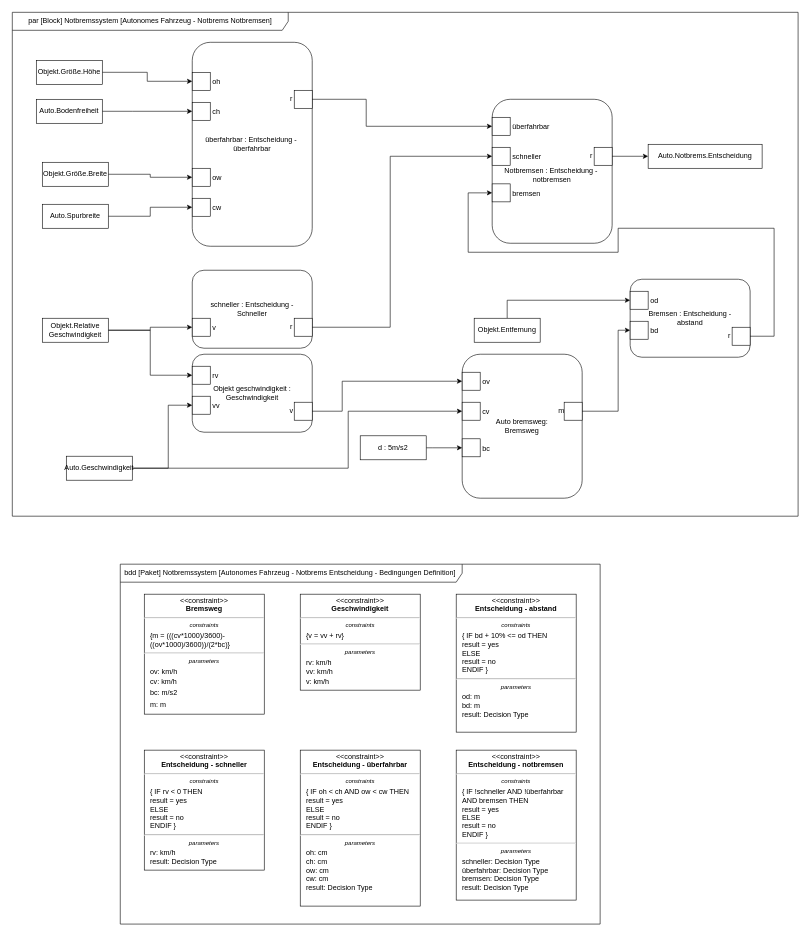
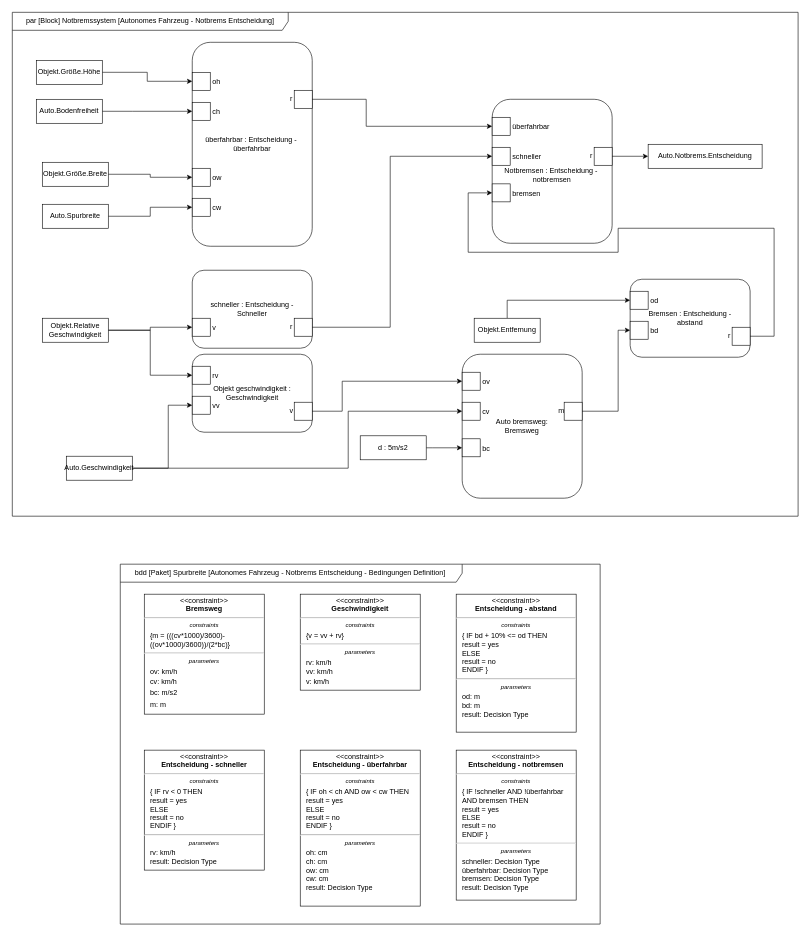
- <mxCell id="72" value="par [Block] Notbremssystem [Autonomes Fahrzeug -&amp;nbsp;Notbrems Notbremsen]" style="shape=umlFrame;whiteSpace=wrap;html=1;pointerEvents=0;width=460;height=30;" parent="1" vertex="1"><mxGeometry x="20" y="20" width="1310" height="840" as="geometry" /></mxCell>
+ <mxCell id="72" value="par [Block] Notbremssystem [Autonomes Fahrzeug -&amp;nbsp;Notbrems Entscheidung]" style="shape=umlFrame;whiteSpace=wrap;html=1;pointerEvents=0;width=460;height=30;" parent="1" vertex="1"><mxGeometry x="20" y="20" width="1310" height="840" as="geometry" /></mxCell>
- <mxCell id="73" value="bdd [Paket] Notbremssystem [Autonomes Fahrzeug -&amp;nbsp;Notbrems Entscheidung&amp;nbsp;-&amp;nbsp;Bedingungen Definition]&amp;nbsp;" style="shape=umlFrame;whiteSpace=wrap;html=1;pointerEvents=0;width=570;height=30;" parent="1" vertex="1"><mxGeometry x="200" y="940" width="800" height="600" as="geometry" /></mxCell>
+ <mxCell id="73" value="bdd [Paket] Spurbreite [Autonomes Fahrzeug -&amp;nbsp;Notbrems Entscheidung&amp;nbsp;-&amp;nbsp;Bedingungen Definition]&amp;nbsp;" style="shape=umlFrame;whiteSpace=wrap;html=1;pointerEvents=0;width=570;height=30;" parent="1" vertex="1"><mxGeometry x="200" y="940" width="800" height="600" as="geometry" /></mxCell>
